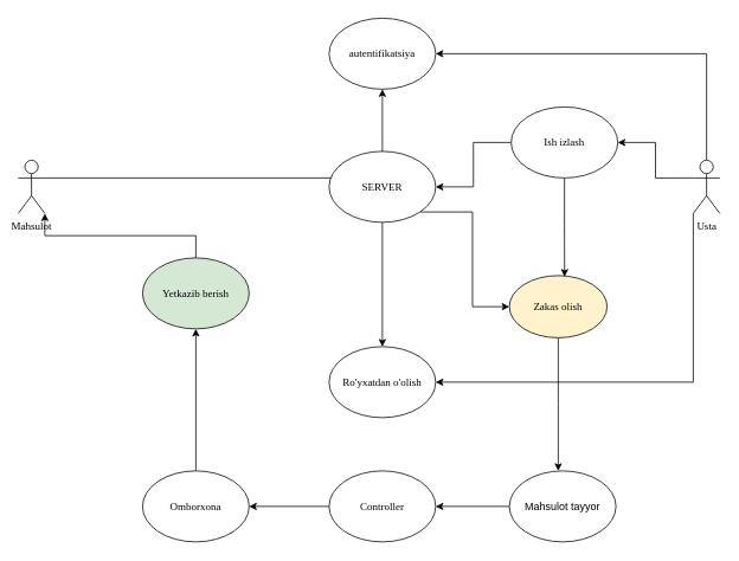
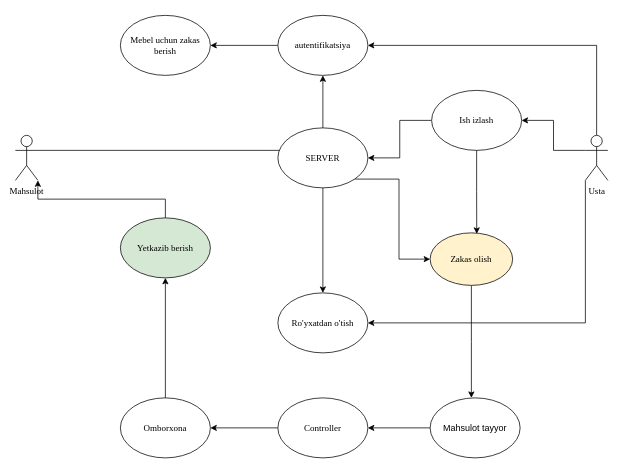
+ <mxCell id="10" value="Mebel uchun zakas berish" style="ellipse;whiteSpace=wrap;html=1;fontFamily=Comic Sans MS;" vertex="1" parent="1"><mxGeometry x="160" y="20" width="120" height="80" as="geometry" /></mxCell>
+ <mxCell id="8" style="edgeStyle=orthogonalEdgeStyle;rounded=0;orthogonalLoop=1;jettySize=auto;html=1;exitX=0;exitY=0.5;exitDx=0;exitDy=0;entryX=1;entryY=0.5;entryDx=0;entryDy=0;" edge="1" parent="1" source="9" target="10"><mxGeometry relative="1" as="geometry" /></mxCell>
- <mxCell id="7" value="Ro'yxatdan o'olish" style="ellipse;whiteSpace=wrap;html=1;fontFamily=Comic Sans MS;" vertex="1" parent="1"><mxGeometry x="370" y="390" width="120" height="80" as="geometry" /></mxCell>
+ <mxCell id="7" value="Ro'yxatdan o'tish" style="ellipse;whiteSpace=wrap;html=1;fontFamily=Comic Sans MS;" vertex="1" parent="1"><mxGeometry x="370" y="390" width="120" height="80" as="geometry" /></mxCell>
